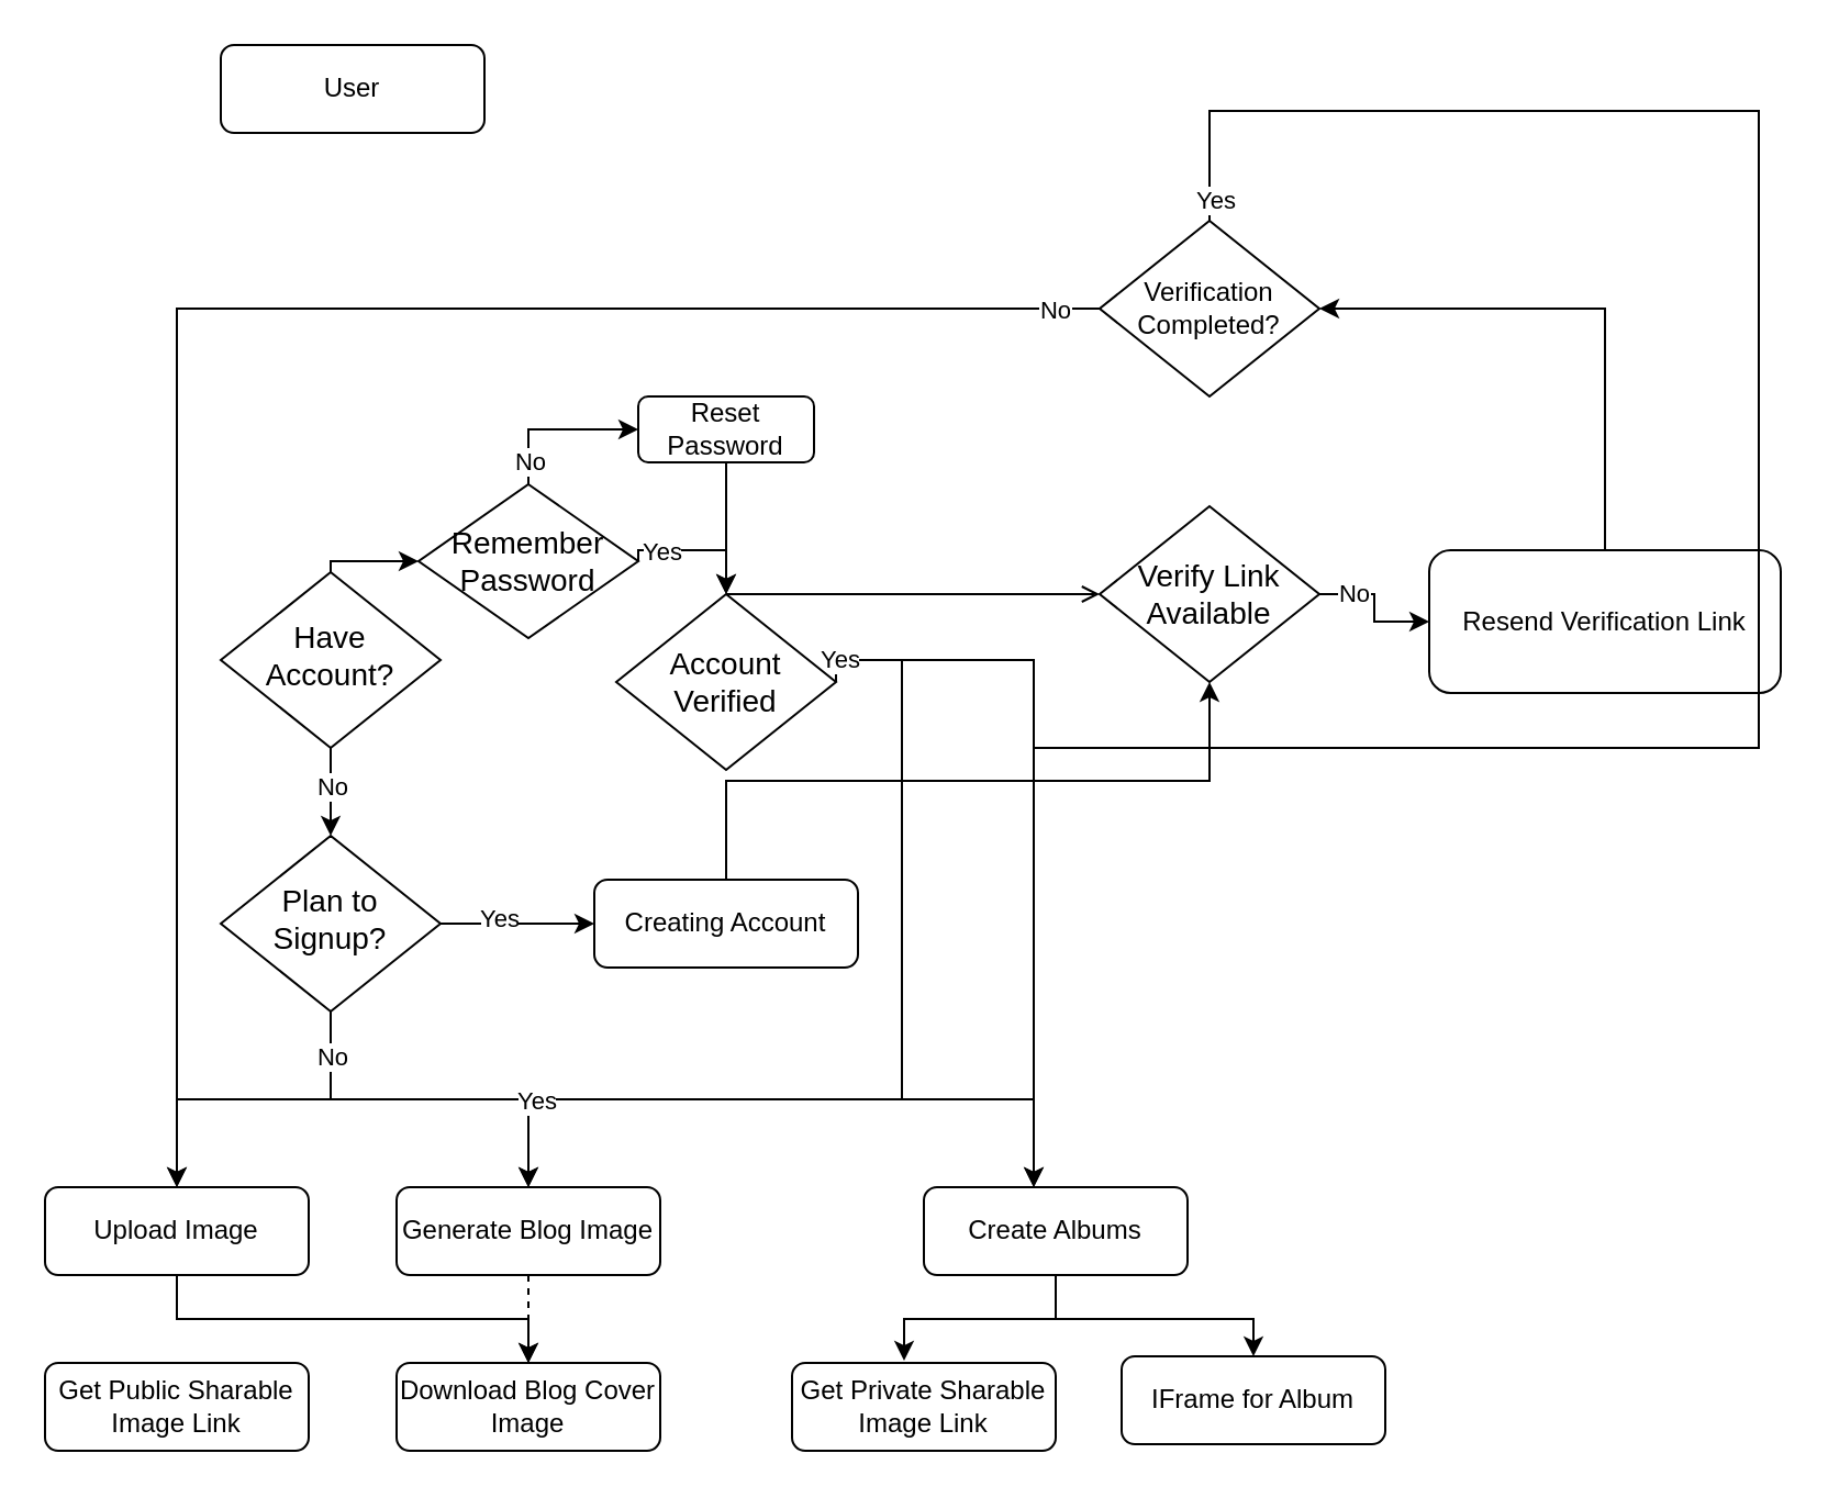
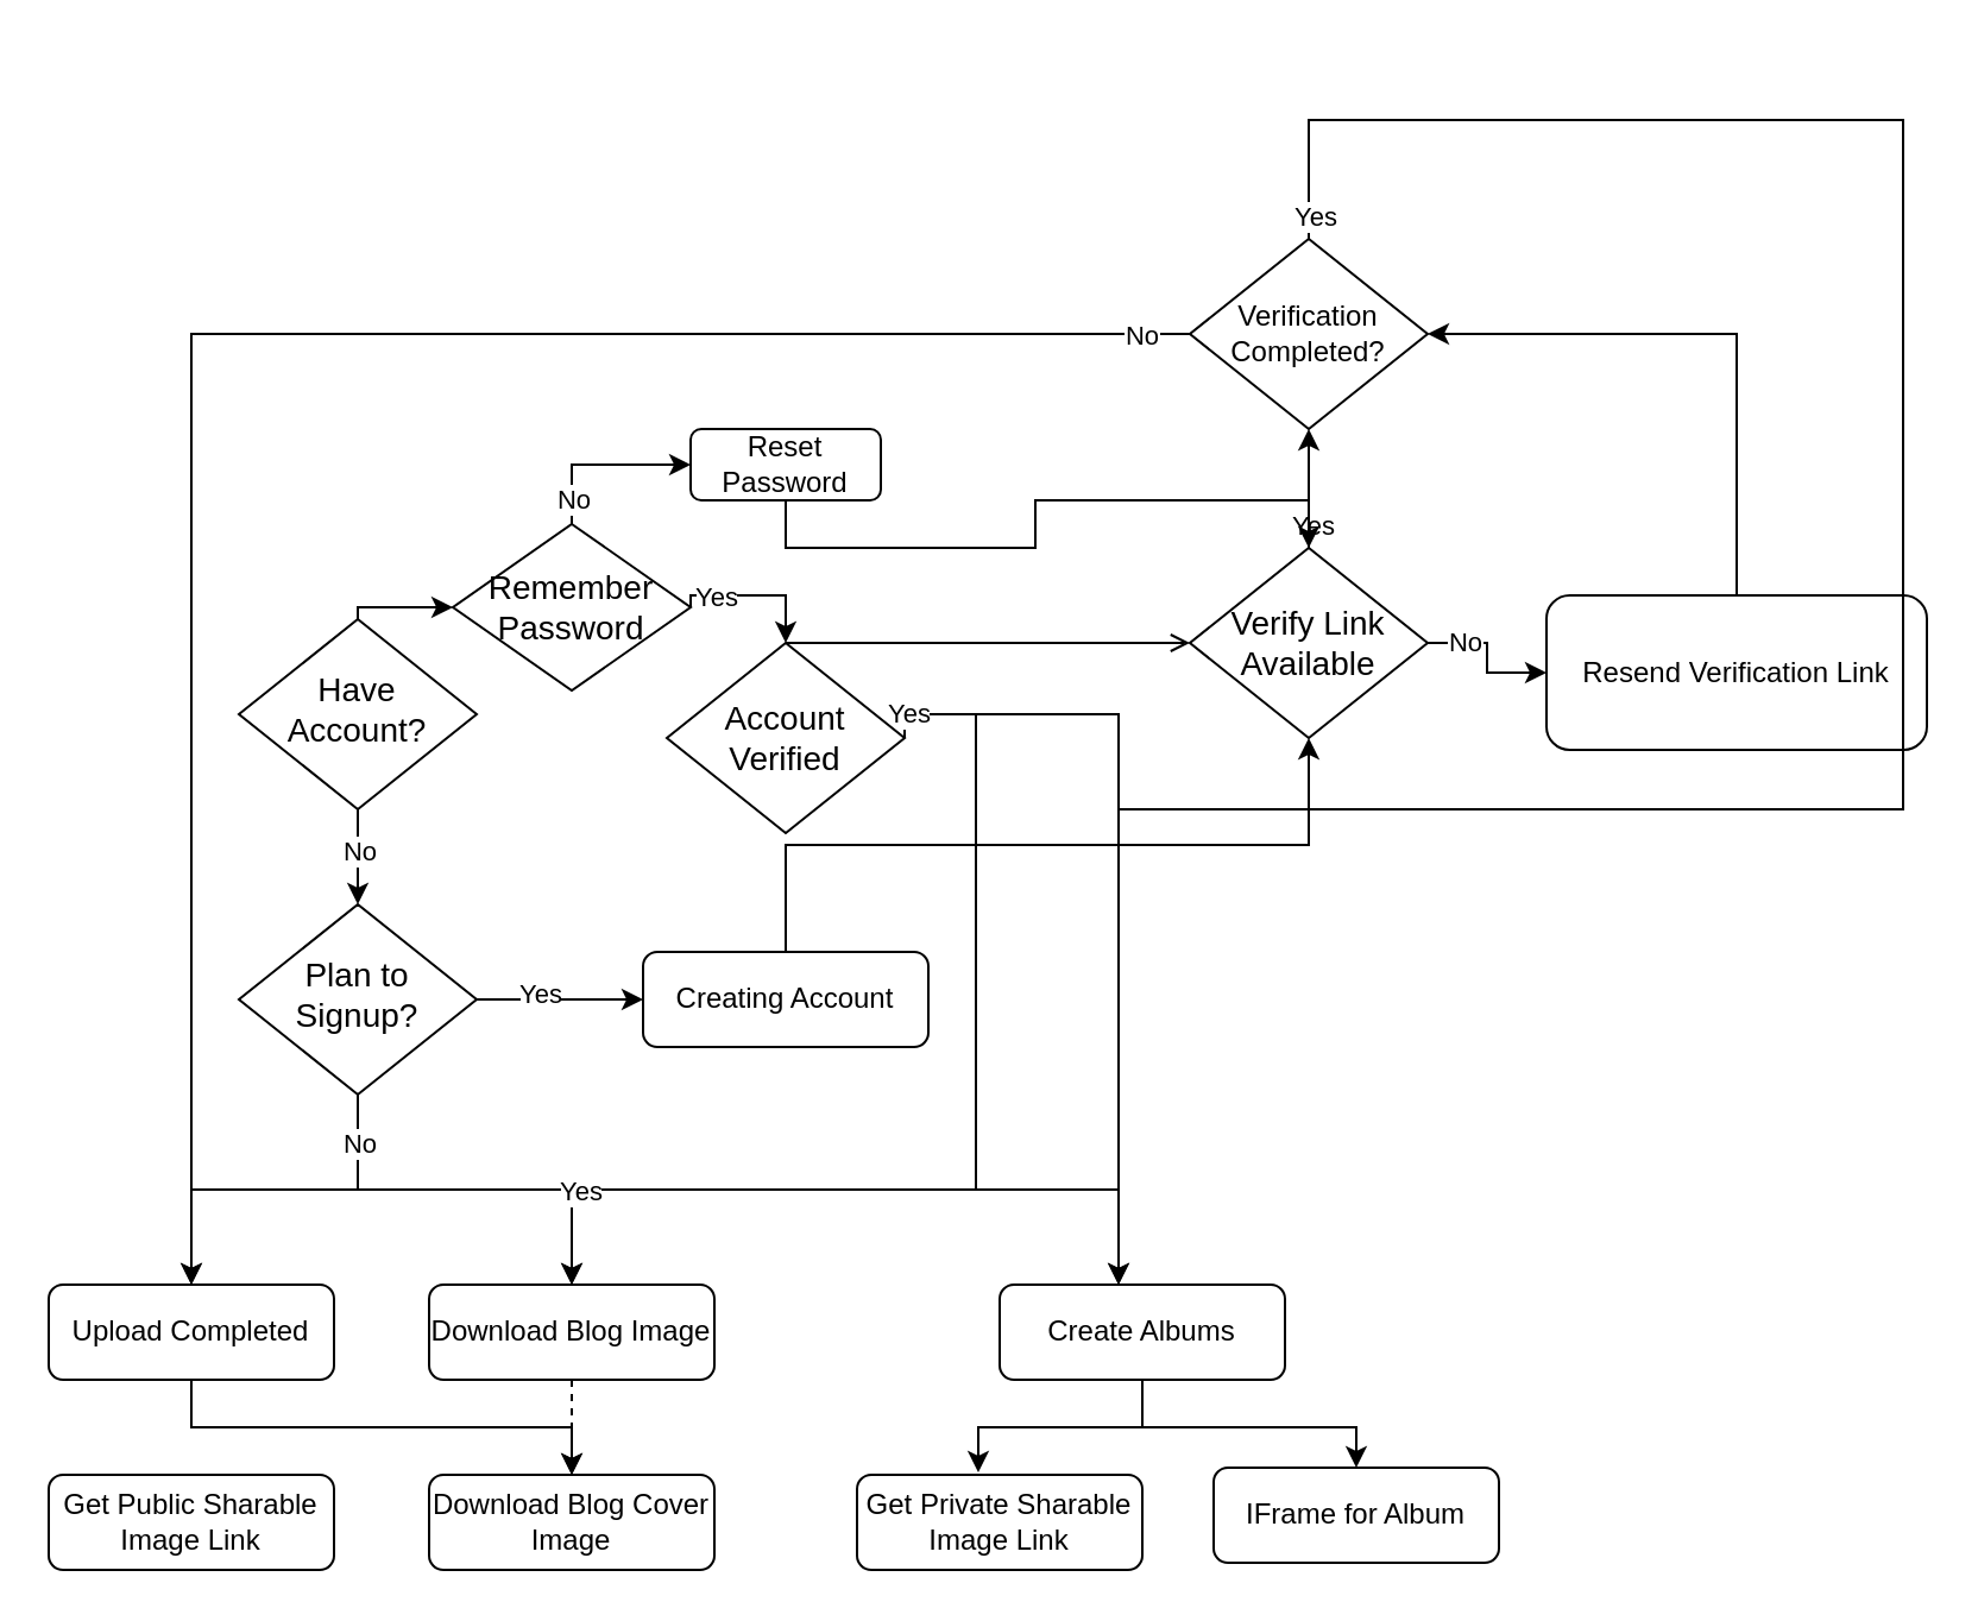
- <mxCell id="2" value="User" style="rounded=1;whiteSpace=wrap;html=1;fontSize=12;glass=0;strokeWidth=1;shadow=0;" parent="1" vertex="1"><mxGeometry x="100" y="20" width="120" height="40" as="geometry" /></mxCell>
+ <mxCell id="36" style="edgeStyle=orthogonalEdgeStyle;rounded=0;orthogonalLoop=1;jettySize=auto;html=1;exitX=0.5;exitY=0;exitDx=0;exitDy=0;entryX=0.5;entryY=1;entryDx=0;entryDy=0;" edge="1" parent="1" source="38" target="43"><mxGeometry relative="1" as="geometry" /></mxCell>
+ <mxCell id="37" value="Yes" style="edgeLabel;html=1;align=center;verticalAlign=middle;resizable=0;points=[];" vertex="1" connectable="0" parent="36"><mxGeometry x="-0.6" y="-1" relative="1" as="geometry"><mxPoint as="offset" /></mxGeometry></mxCell>
- <mxCell id="49" style="edgeStyle=orthogonalEdgeStyle;rounded=0;orthogonalLoop=1;jettySize=auto;html=1;exitX=0.5;exitY=1;exitDx=0;exitDy=0;entryX=0.5;entryY=0;entryDx=0;entryDy=0;" edge="1" parent="1" source="50" target="31"><mxGeometry relative="1" as="geometry" /></mxCell>
+ <mxCell id="49" style="edgeStyle=orthogonalEdgeStyle;rounded=0;orthogonalLoop=1;jettySize=auto;html=1;exitX=0.5;exitY=1;exitDx=0;exitDy=0;" edge="1" parent="1" source="50" target="38"><mxGeometry relative="1" as="geometry" /></mxCell>
- <mxCell id="16" value="Upload Image" style="rounded=1;whiteSpace=wrap;html=1;fontSize=12;glass=0;strokeWidth=1;shadow=0;" parent="1" vertex="1"><mxGeometry x="20" y="540" width="120" height="40" as="geometry" /></mxCell>
+ <mxCell id="16" value="Upload Completed" style="rounded=1;whiteSpace=wrap;html=1;fontSize=12;glass=0;strokeWidth=1;shadow=0;" parent="1" vertex="1"><mxGeometry x="20" y="540" width="120" height="40" as="geometry" /></mxCell>
- <mxCell id="20" value="Generate Blog Image" style="rounded=1;whiteSpace=wrap;html=1;fontSize=12;glass=0;strokeWidth=1;shadow=0;" vertex="1" parent="1"><mxGeometry x="180" y="540" width="120" height="40" as="geometry" /></mxCell>
+ <mxCell id="20" value="Download Blog Image" style="rounded=1;whiteSpace=wrap;html=1;fontSize=12;glass=0;strokeWidth=1;shadow=0;" vertex="1" parent="1"><mxGeometry x="180" y="540" width="120" height="40" as="geometry" /></mxCell>
